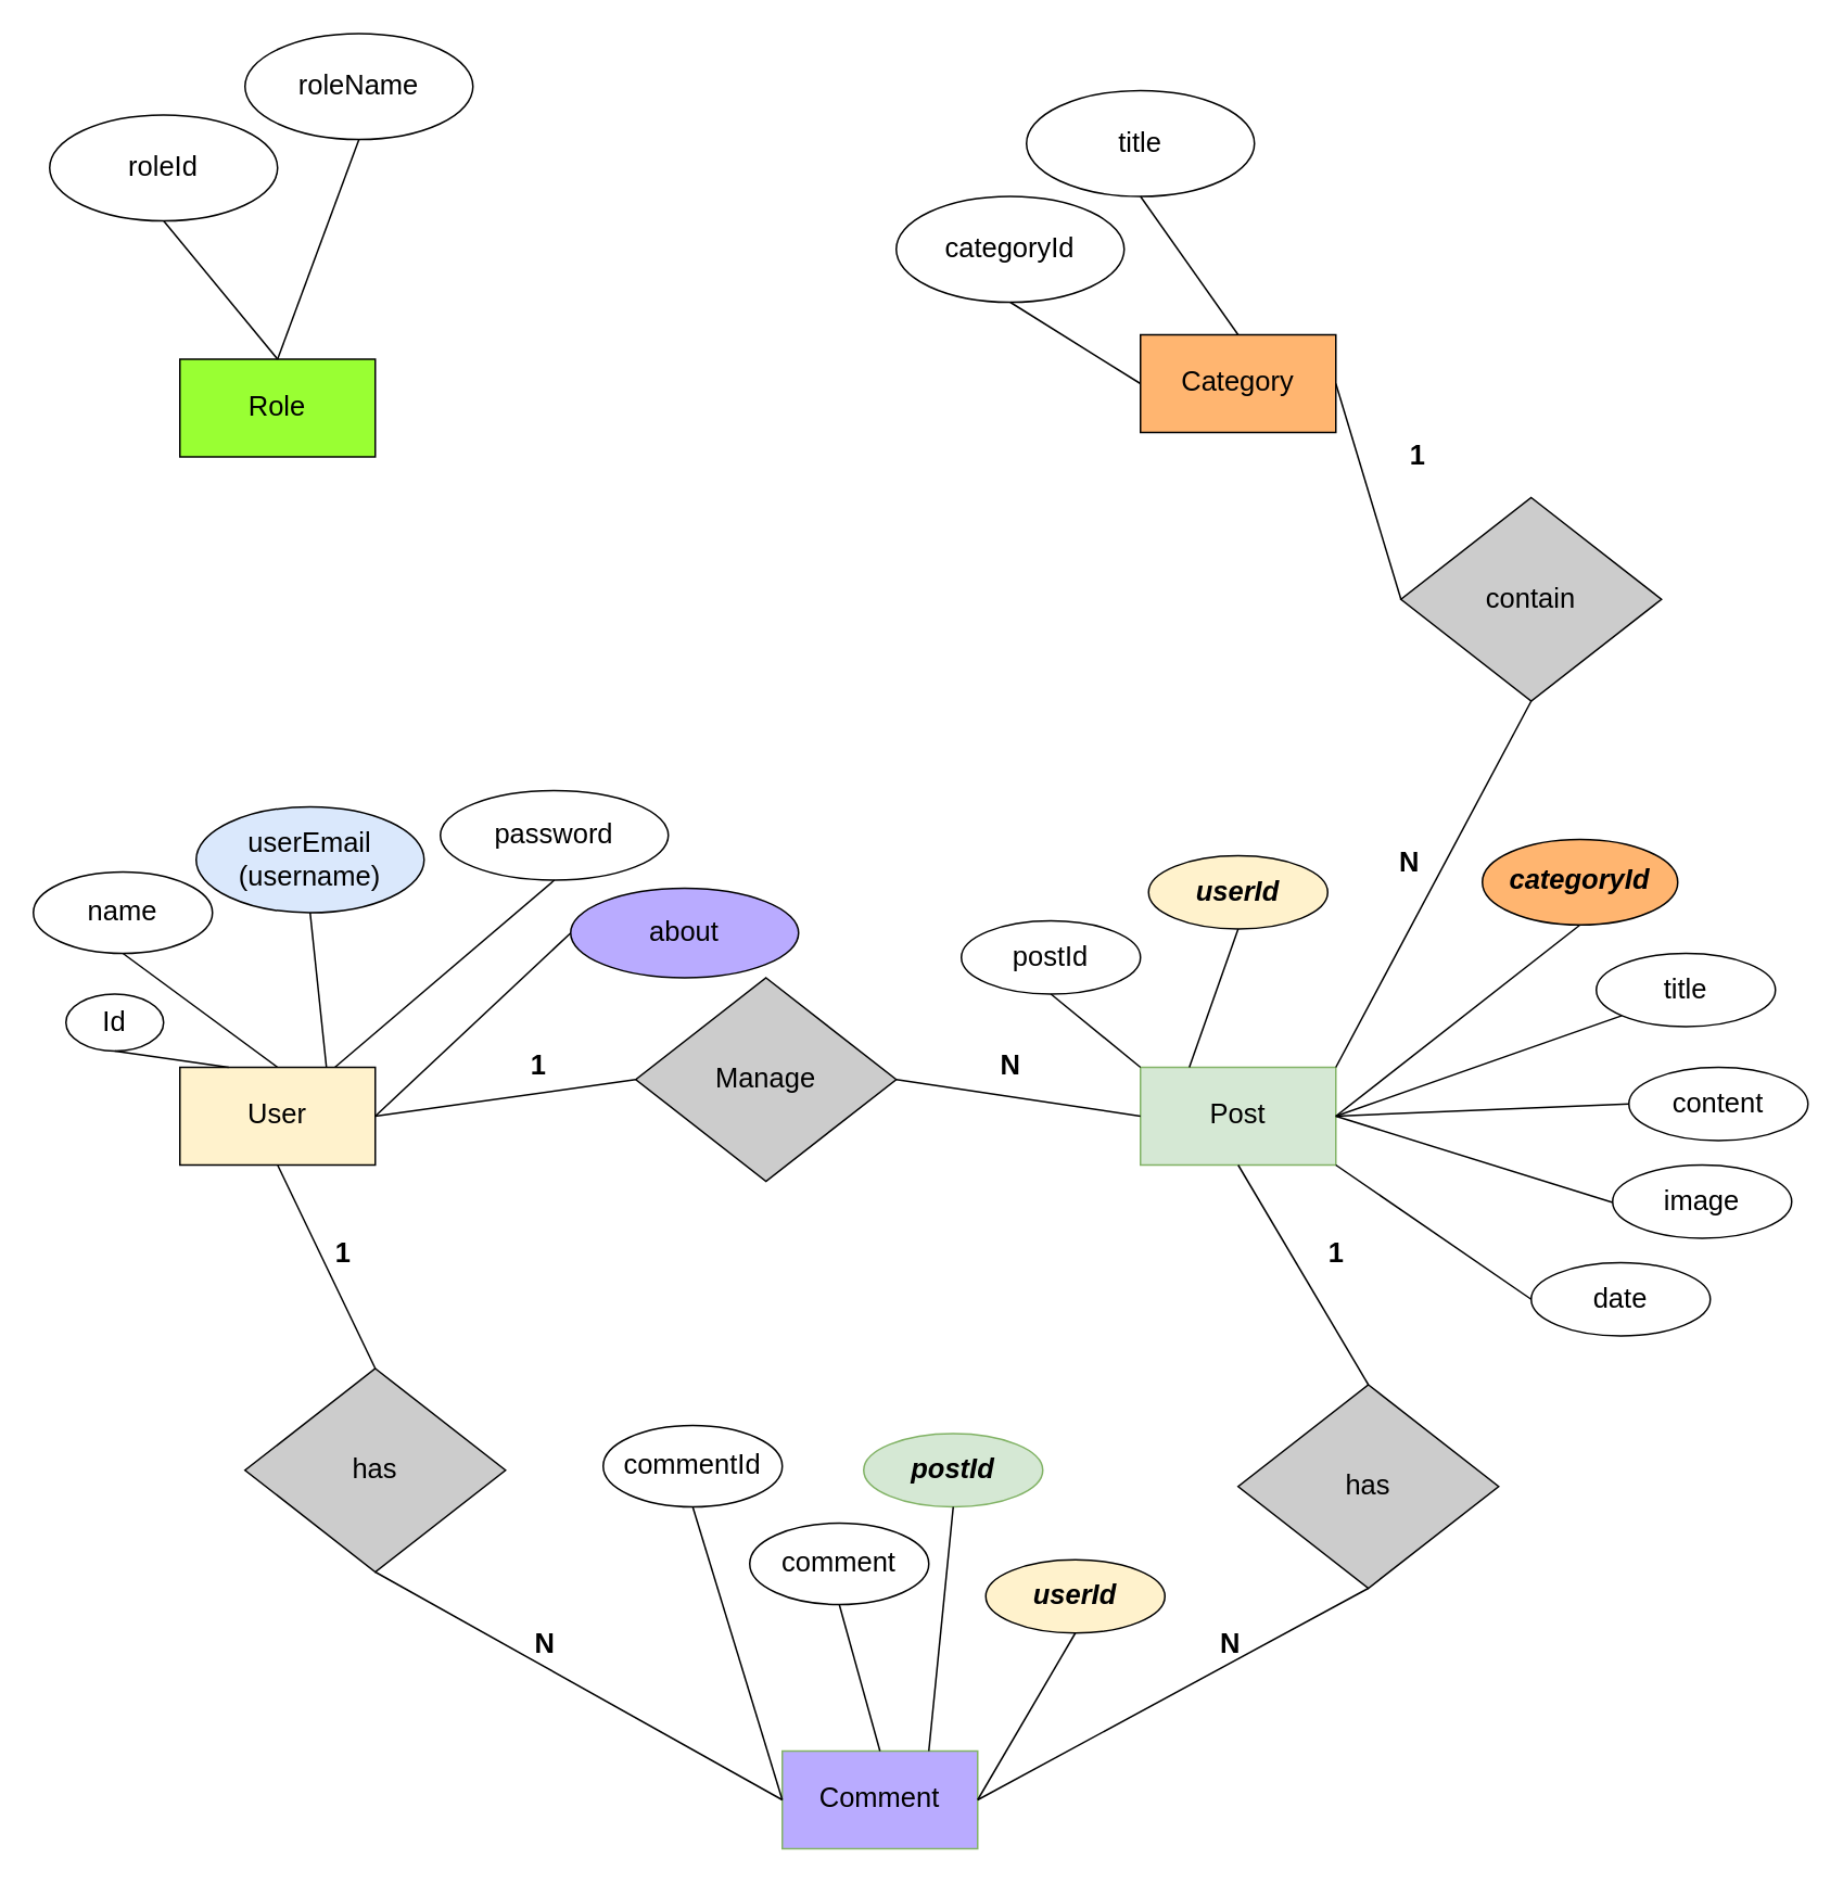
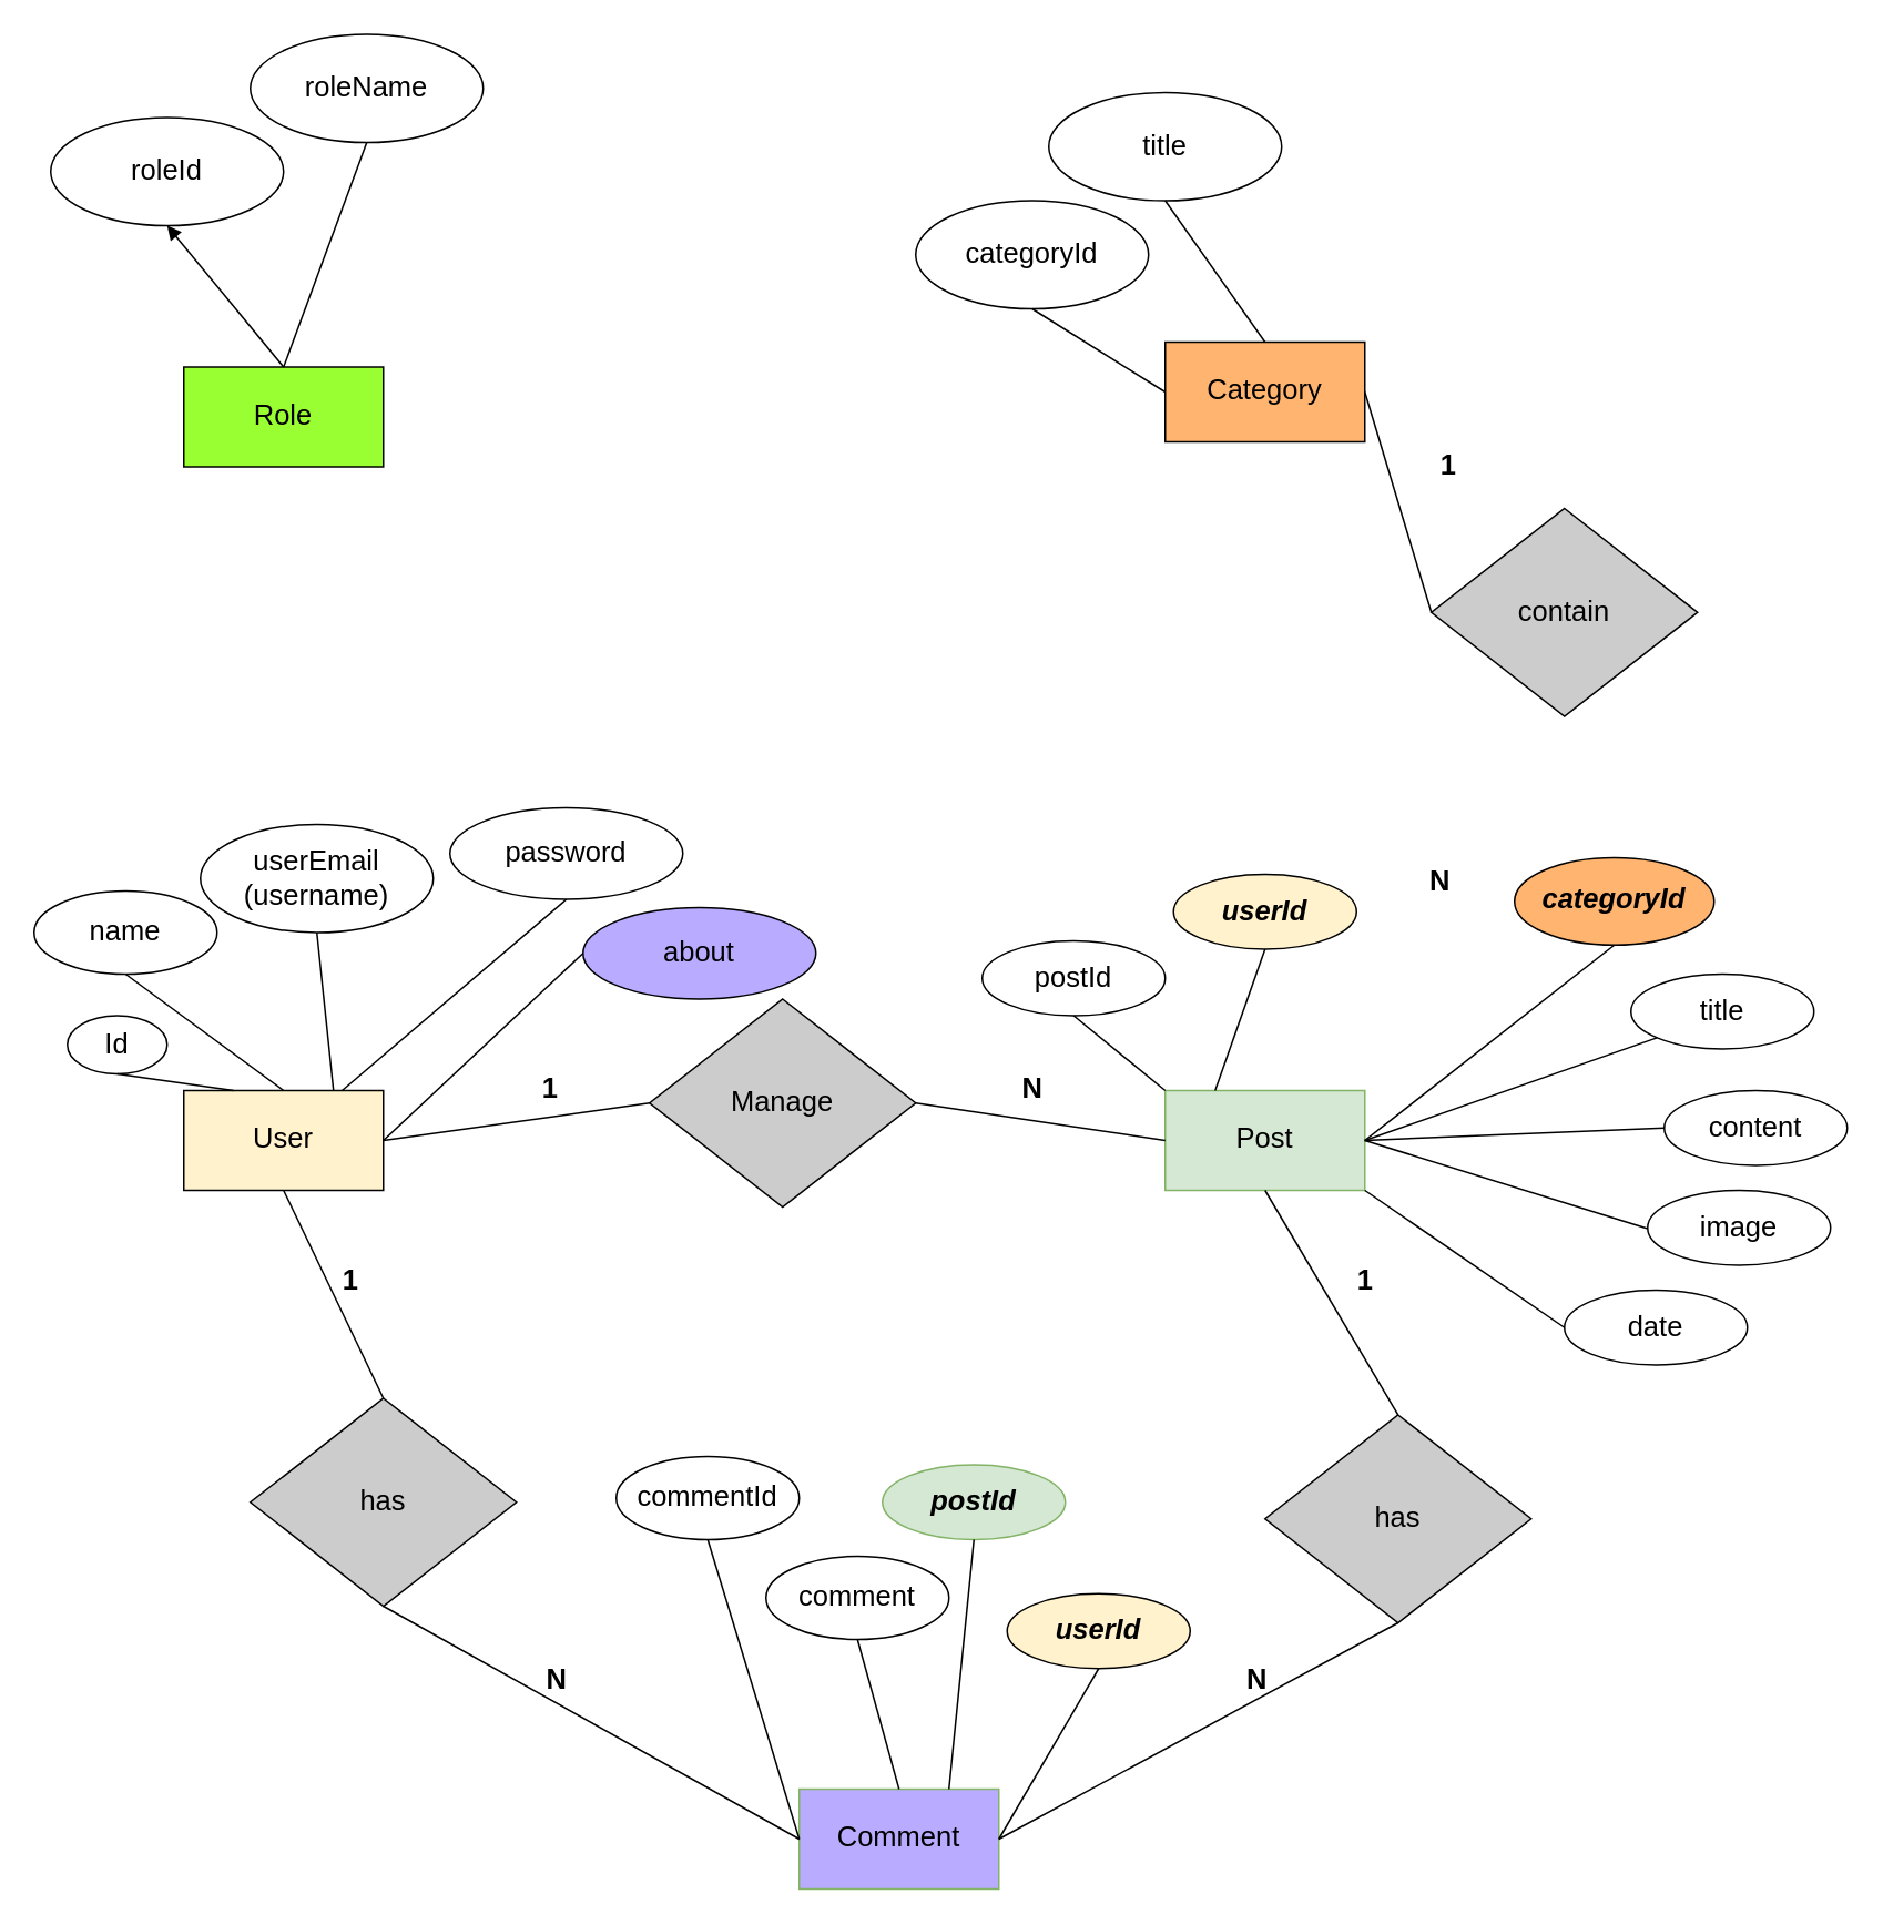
- <mxCell id="64" value="" style="endArrow=none;html=1;rounded=0;fontSize=17;entryX=0.5;entryY=1;entryDx=0;entryDy=0;exitX=0.5;exitY=0;exitDx=0;exitDy=0;" edge="1" parent="1" target="63" source="62"><mxGeometry width="50" height="50" relative="1" as="geometry"><mxPoint x="180" y="185" as="sourcePoint" /><mxPoint x="-80" y="215" as="targetPoint" /></mxGeometry></mxCell>
+ <mxCell id="64" value="" style="endArrow=block;html=1;rounded=0;fontSize=17;entryX=0.5;entryY=1;entryDx=0;entryDy=0;exitX=0.5;exitY=0;exitDx=0;exitDy=0;" edge="1" parent="1" target="63" source="62"><mxGeometry width="50" height="50" relative="1" as="geometry"><mxPoint x="180" y="185" as="sourcePoint" /><mxPoint x="-80" y="215" as="targetPoint" /></mxGeometry></mxCell>
- <mxCell id="7" value="userEmail&lt;br&gt;(username)" style="ellipse;whiteSpace=wrap;html=1;fontSize=17;fillColor=#dae8fc;" vertex="1" parent="1"><mxGeometry x="120" y="495" width="140" height="65" as="geometry" /></mxCell>
+ <mxCell id="7" value="userEmail&lt;br&gt;(username)" style="ellipse;whiteSpace=wrap;html=1;fontSize=17;" vertex="1" parent="1"><mxGeometry x="120" y="495" width="140" height="65" as="geometry" /></mxCell>
- <mxCell id="56" value="" style="endArrow=none;html=1;rounded=0;fontSize=17;exitX=0.5;exitY=1;exitDx=0;exitDy=0;entryX=1;entryY=0;entryDx=0;entryDy=0;" edge="1" parent="1" source="55" target="13"><mxGeometry width="50" height="50" relative="1" as="geometry"><mxPoint x="1030" y="430" as="sourcePoint" /><mxPoint x="880" y="585" as="targetPoint" /></mxGeometry></mxCell>
